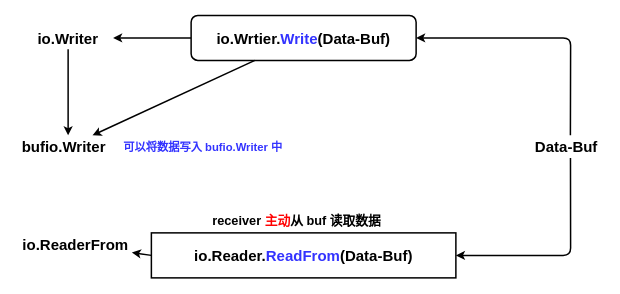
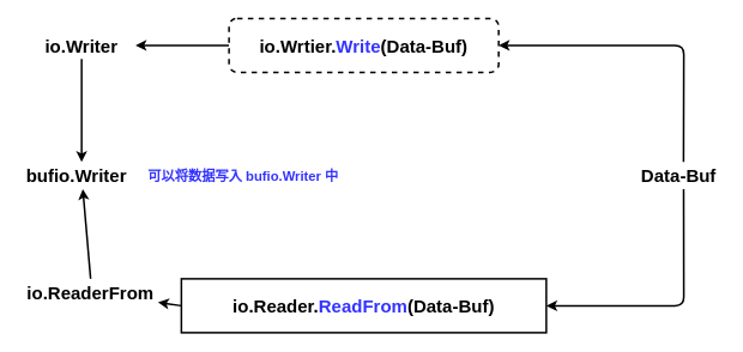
- <mxCell id="6" value="&lt;b&gt;io.Wrtier.&lt;font color=&quot;#3333ff&quot;&gt;Write&lt;/font&gt;(Data-Buf)&lt;/b&gt;" style="rounded=1;whiteSpace=wrap;html=1;fontSize=20;strokeWidth=2;" vertex="1" parent="1"><mxGeometry x="254" y="20" width="300" height="60" as="geometry" /></mxCell>
+ <mxCell id="6" value="&lt;b&gt;io.Wrtier.&lt;font color=&quot;#3333ff&quot;&gt;Write&lt;/font&gt;(Data-Buf)&lt;/b&gt;" style="rounded=1;whiteSpace=wrap;html=1;fontSize=20;strokeWidth=2;dashed=1;" vertex="1" parent="1"><mxGeometry x="254" y="20" width="300" height="60" as="geometry" /></mxCell>
- <mxCell id="12" style="edgeStyle=none;html=1;strokeWidth=2;startArrow=classic;startFill=1;endArrow=none;endFill=0;" edge="1" parent="1" source="13" target="6"><mxGeometry relative="1" as="geometry" /></mxCell>
+ <mxCell id="12" style="edgeStyle=none;html=1;entryX=0.5;entryY=0;entryDx=0;entryDy=0;strokeWidth=2;startArrow=classic;startFill=1;endArrow=none;endFill=0;" edge="1" parent="1" source="13" target="10"><mxGeometry relative="1" as="geometry" /></mxCell>
- <mxCell id="14" value="receiver &lt;font color=&quot;#ff0000&quot;&gt;主动&lt;/font&gt;从 buf 读取数据" style="text;html=1;strokeColor=none;fillColor=none;align=center;verticalAlign=middle;whiteSpace=wrap;rounded=0;fontSize=17;fontStyle=1" vertex="1" parent="1"><mxGeometry x="280" y="280" width="230" height="30" as="geometry" /></mxCell>
